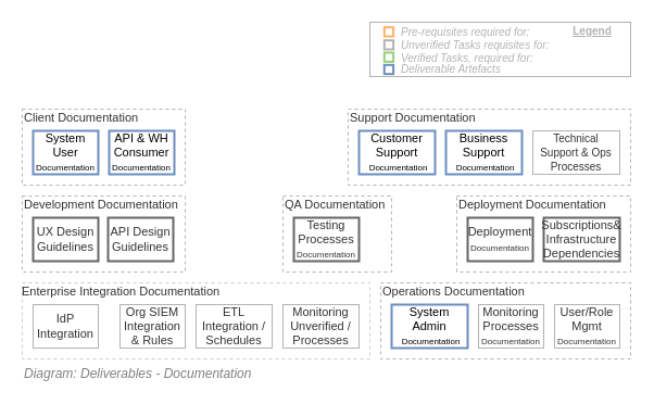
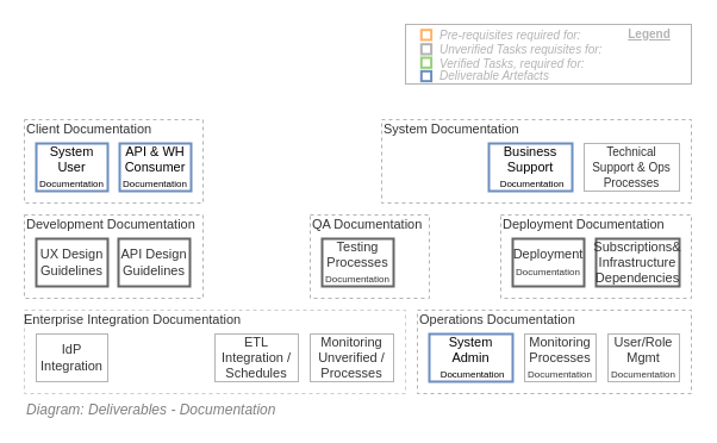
- <mxCell id="23" value="Support Documentation" style="rounded=0;whiteSpace=wrap;html=1;shadow=0;glass=0;comic=0;strokeColor=#B3B3B3;fillColor=none;fontSize=11;align=left;fontColor=#333333;recursiveResize=0;container=1;collapsible=0;verticalAlign=top;spacing=2;spacingTop=-5;dashed=1;" vertex="1" parent="1"><mxGeometry x="320" y="100" width="260" height="70" as="geometry" /></mxCell>
+ <mxCell id="23" value="System Documentation" style="rounded=0;whiteSpace=wrap;html=1;shadow=0;glass=0;comic=0;strokeColor=#B3B3B3;fillColor=none;fontSize=11;align=left;fontColor=#333333;recursiveResize=0;container=1;collapsible=0;verticalAlign=top;spacing=2;spacingTop=-5;dashed=1;" vertex="1" parent="1"><mxGeometry x="320" y="100" width="260" height="70" as="geometry" /></mxCell>
- <mxCell id="24" value="Customer Support&lt;br&gt;&amp;nbsp;&lt;font style=&quot;font-size: 8px&quot;&gt;Documentation&lt;/font&gt;" style="rounded=0;whiteSpace=wrap;html=1;shadow=0;glass=0;comic=0;strokeColor=#6c8ebf;fontSize=11;align=center;recursiveResize=0;container=1;collapsible=0;fillColor=none;strokeWidth=2;" vertex="1" parent="23"><mxGeometry x="10" y="20" width="70" height="40" as="geometry" /></mxCell>
- <mxCell id="7" value="Org SIEM&lt;br style=&quot;font-size: 11px&quot;&gt;Integration &amp;amp; Rules" style="rounded=0;whiteSpace=wrap;html=1;shadow=0;glass=0;comic=0;strokeColor=#B3B3B3;fillColor=none;fontSize=11;align=center;fontColor=#333333;recursiveResize=0;container=1;collapsible=0;" vertex="1" parent="5"><mxGeometry x="90" y="20" width="60" height="40" as="geometry" /></mxCell>
